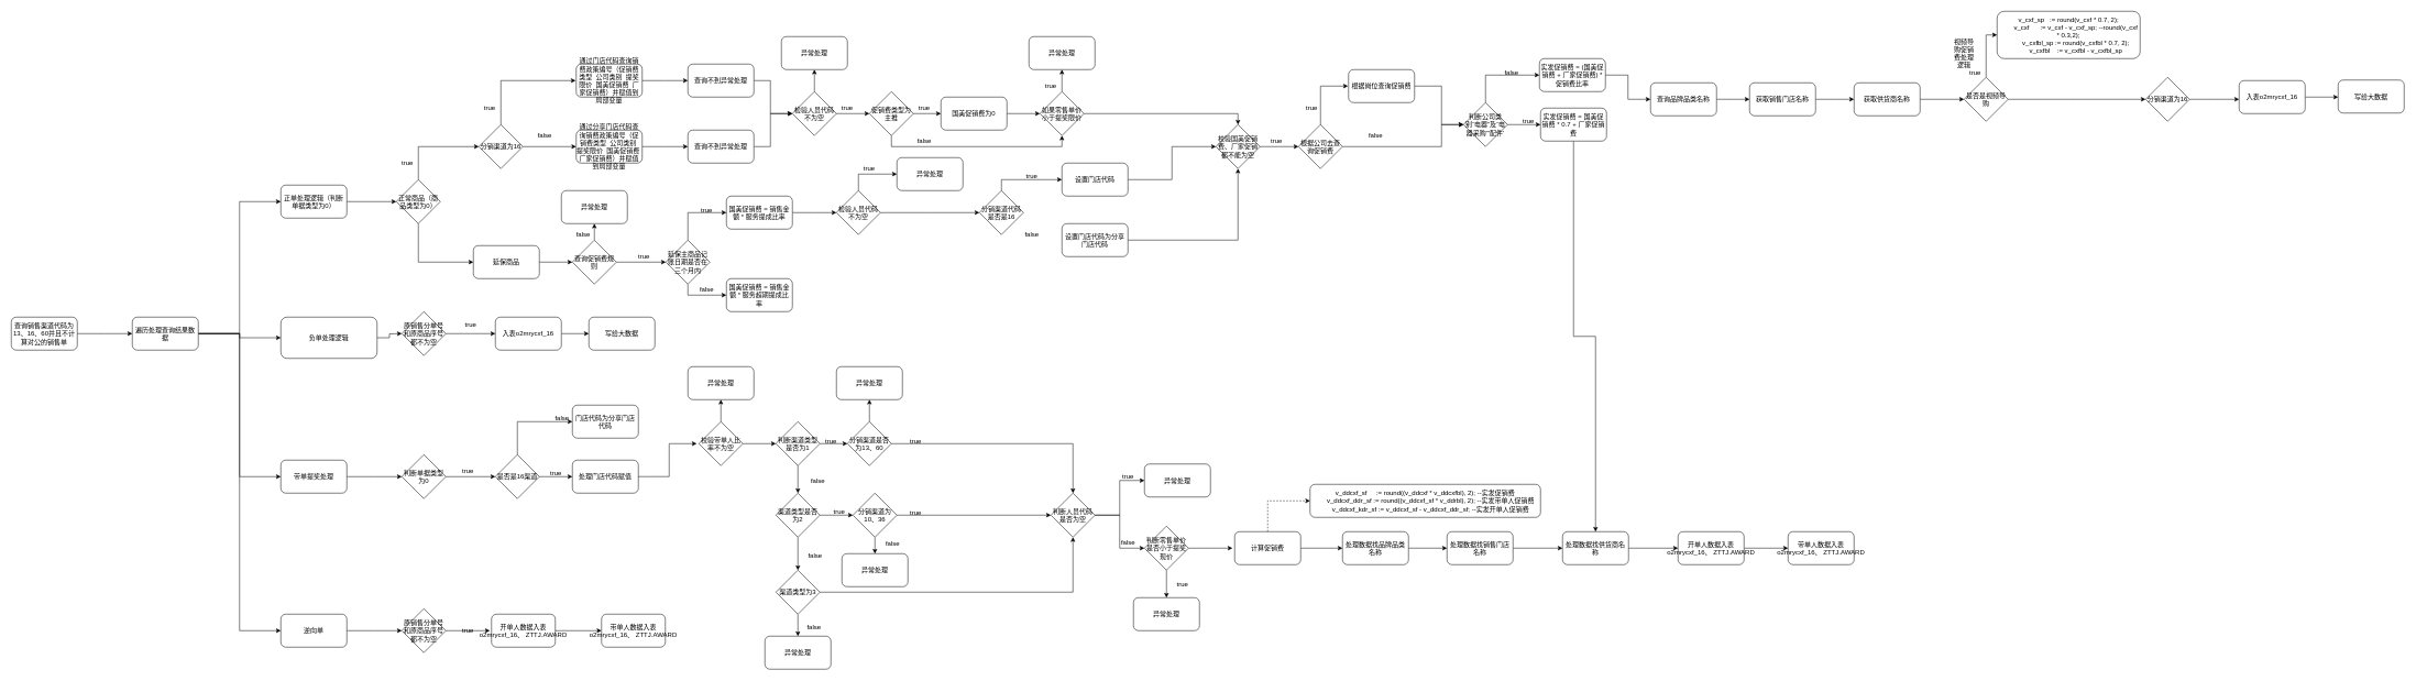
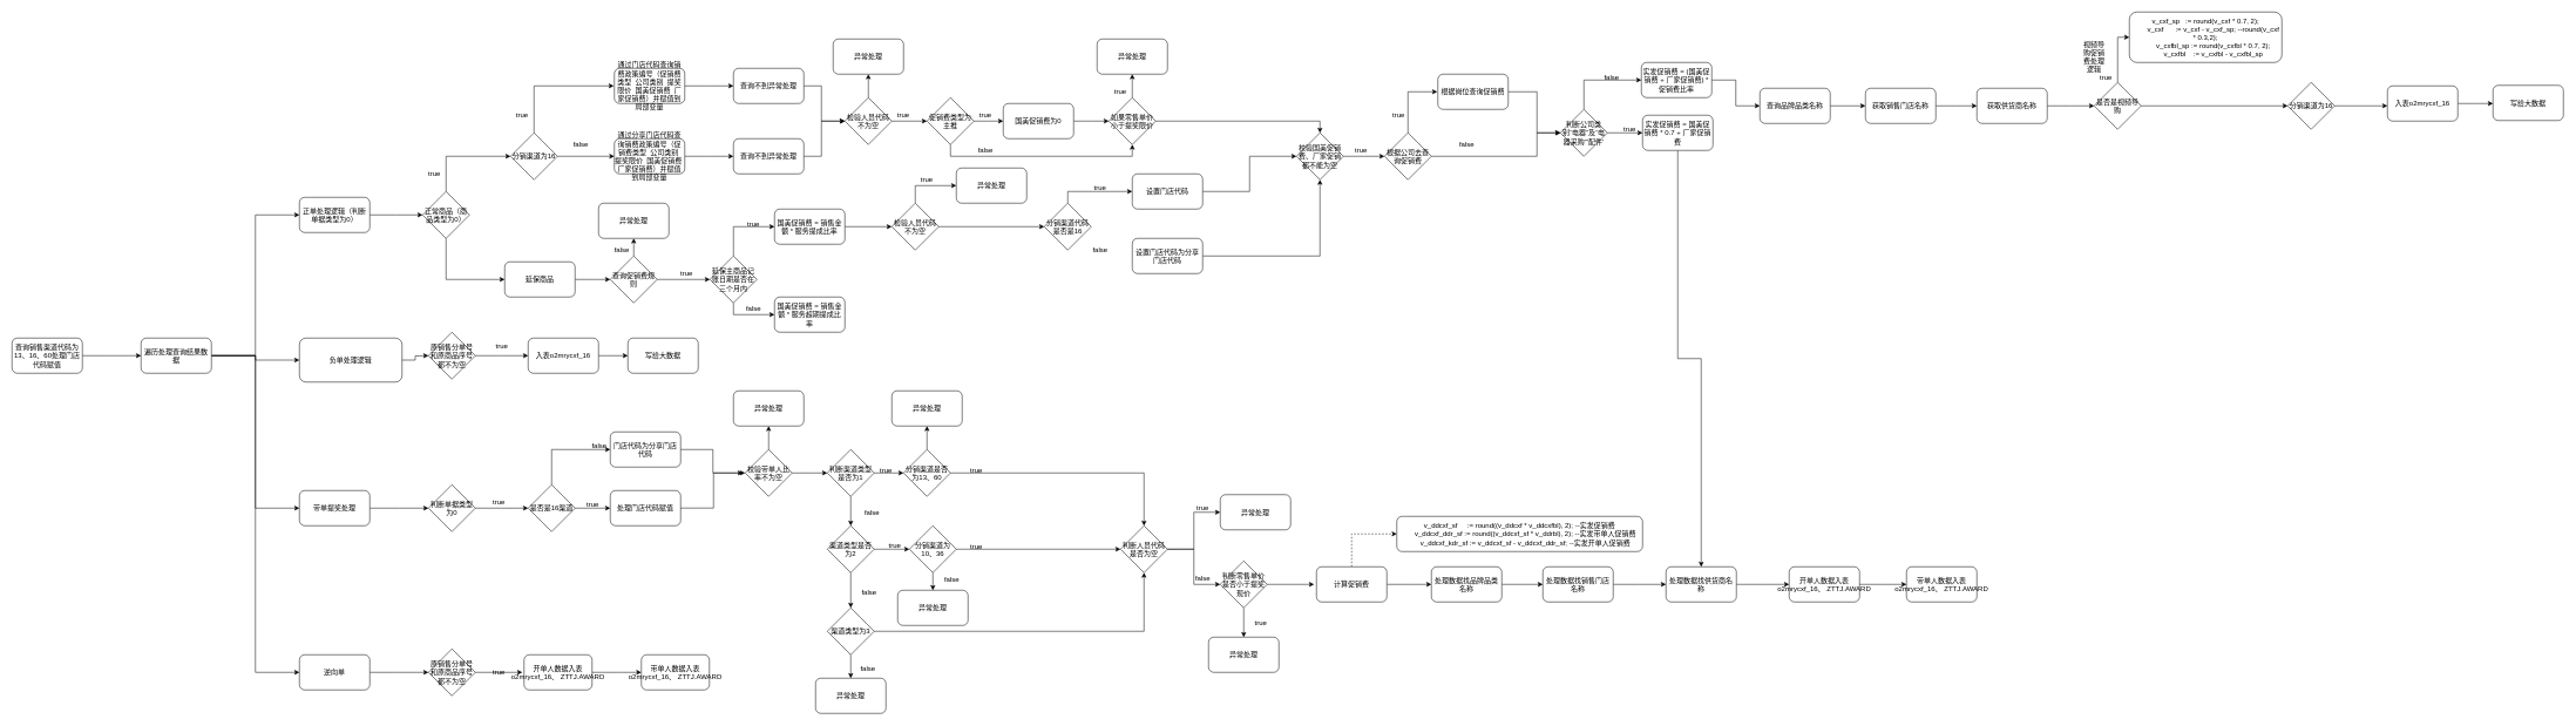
- <mxCell id="3" value="查询销售渠道代码为13、16、60并且不计算对公的销售单" style="rounded=1;whiteSpace=wrap;html=1;" vertex="1" parent="1"><mxGeometry x="20" y="576" width="120" height="60" as="geometry" /></mxCell>
+ <mxCell id="3" value="查询销售渠道代码为13、16、60处理门店代码赋值" style="rounded=1;whiteSpace=wrap;html=1;" vertex="1" parent="1"><mxGeometry x="20" y="576" width="120" height="60" as="geometry" /></mxCell>
+ <mxCell id="131" style="edgeStyle=orthogonalEdgeStyle;rounded=0;orthogonalLoop=1;jettySize=auto;html=1;entryX=0;entryY=0.5;entryDx=0;entryDy=0;" edge="1" parent="1" source="132" target="136"><mxGeometry relative="1" as="geometry" /></mxCell>
